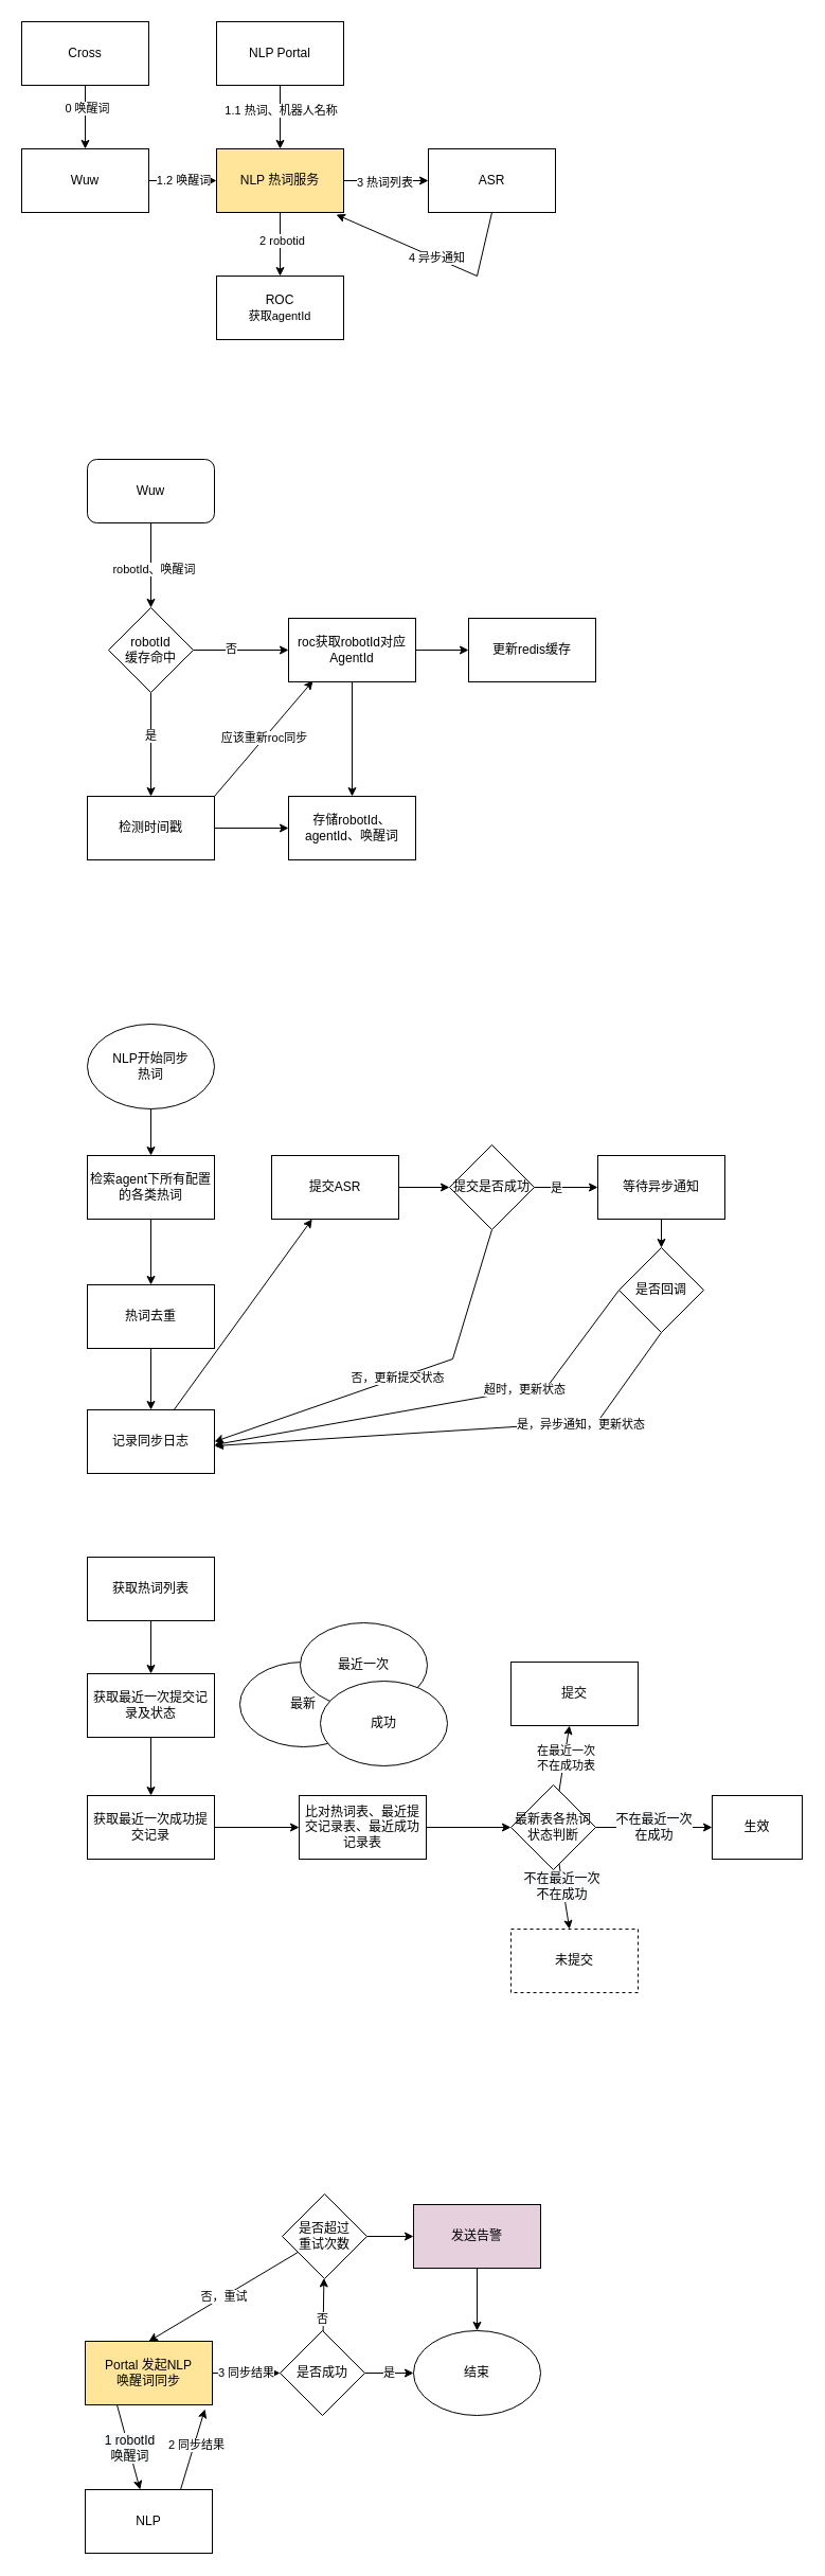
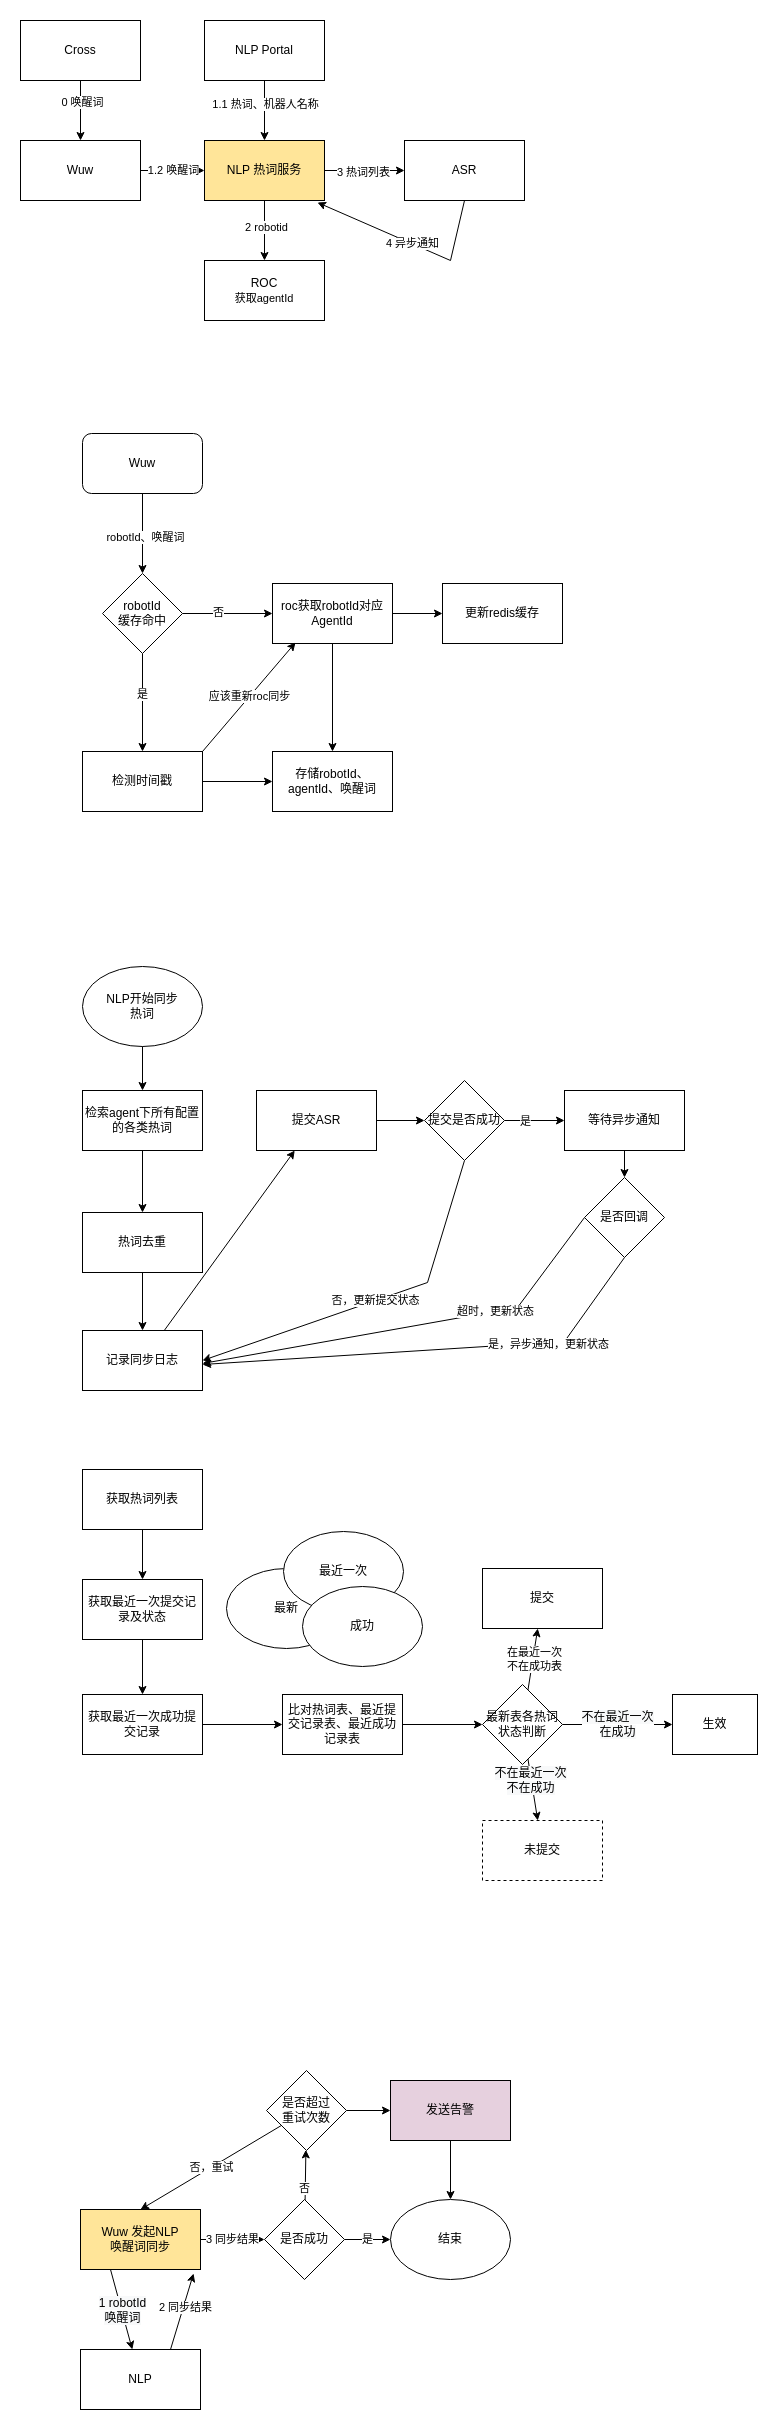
- <mxCell id="79" value="Portal&amp;nbsp;&lt;span&gt;发起NLP&lt;/span&gt;&lt;br&gt;&lt;span&gt;唤醒词同步&lt;/span&gt;" style="whiteSpace=wrap;html=1;fillColor=#FFE599;" vertex="1" parent="1"><mxGeometry x="80" y="2209" width="120" height="60" as="geometry" /></mxCell>
+ <mxCell id="79" value="Wuw&amp;nbsp;&lt;span&gt;发起NLP&lt;/span&gt;&lt;br&gt;&lt;span&gt;唤醒词同步&lt;/span&gt;" style="whiteSpace=wrap;html=1;fillColor=#FFE599;" vertex="1" parent="1"><mxGeometry x="80" y="2209" width="120" height="60" as="geometry" /></mxCell>
